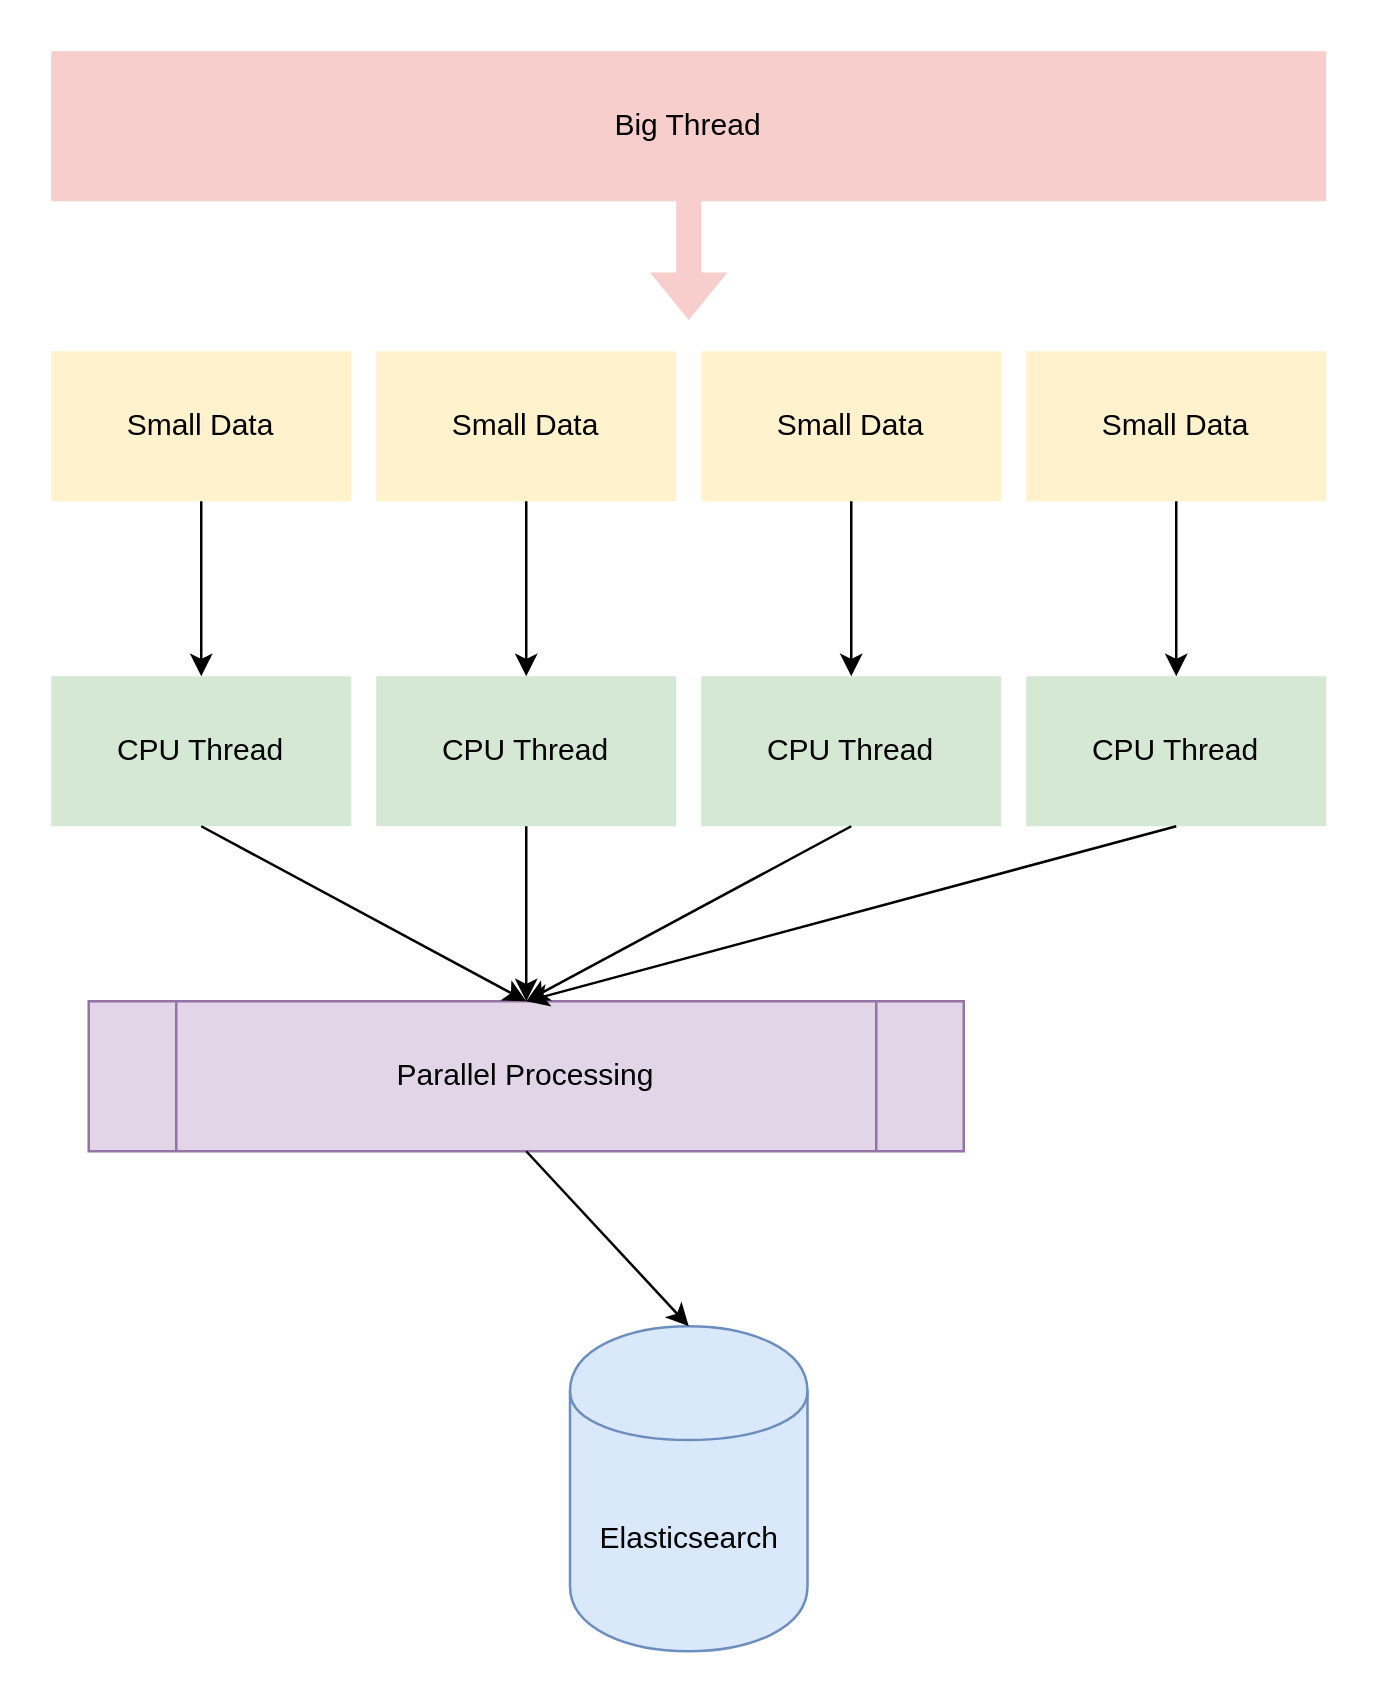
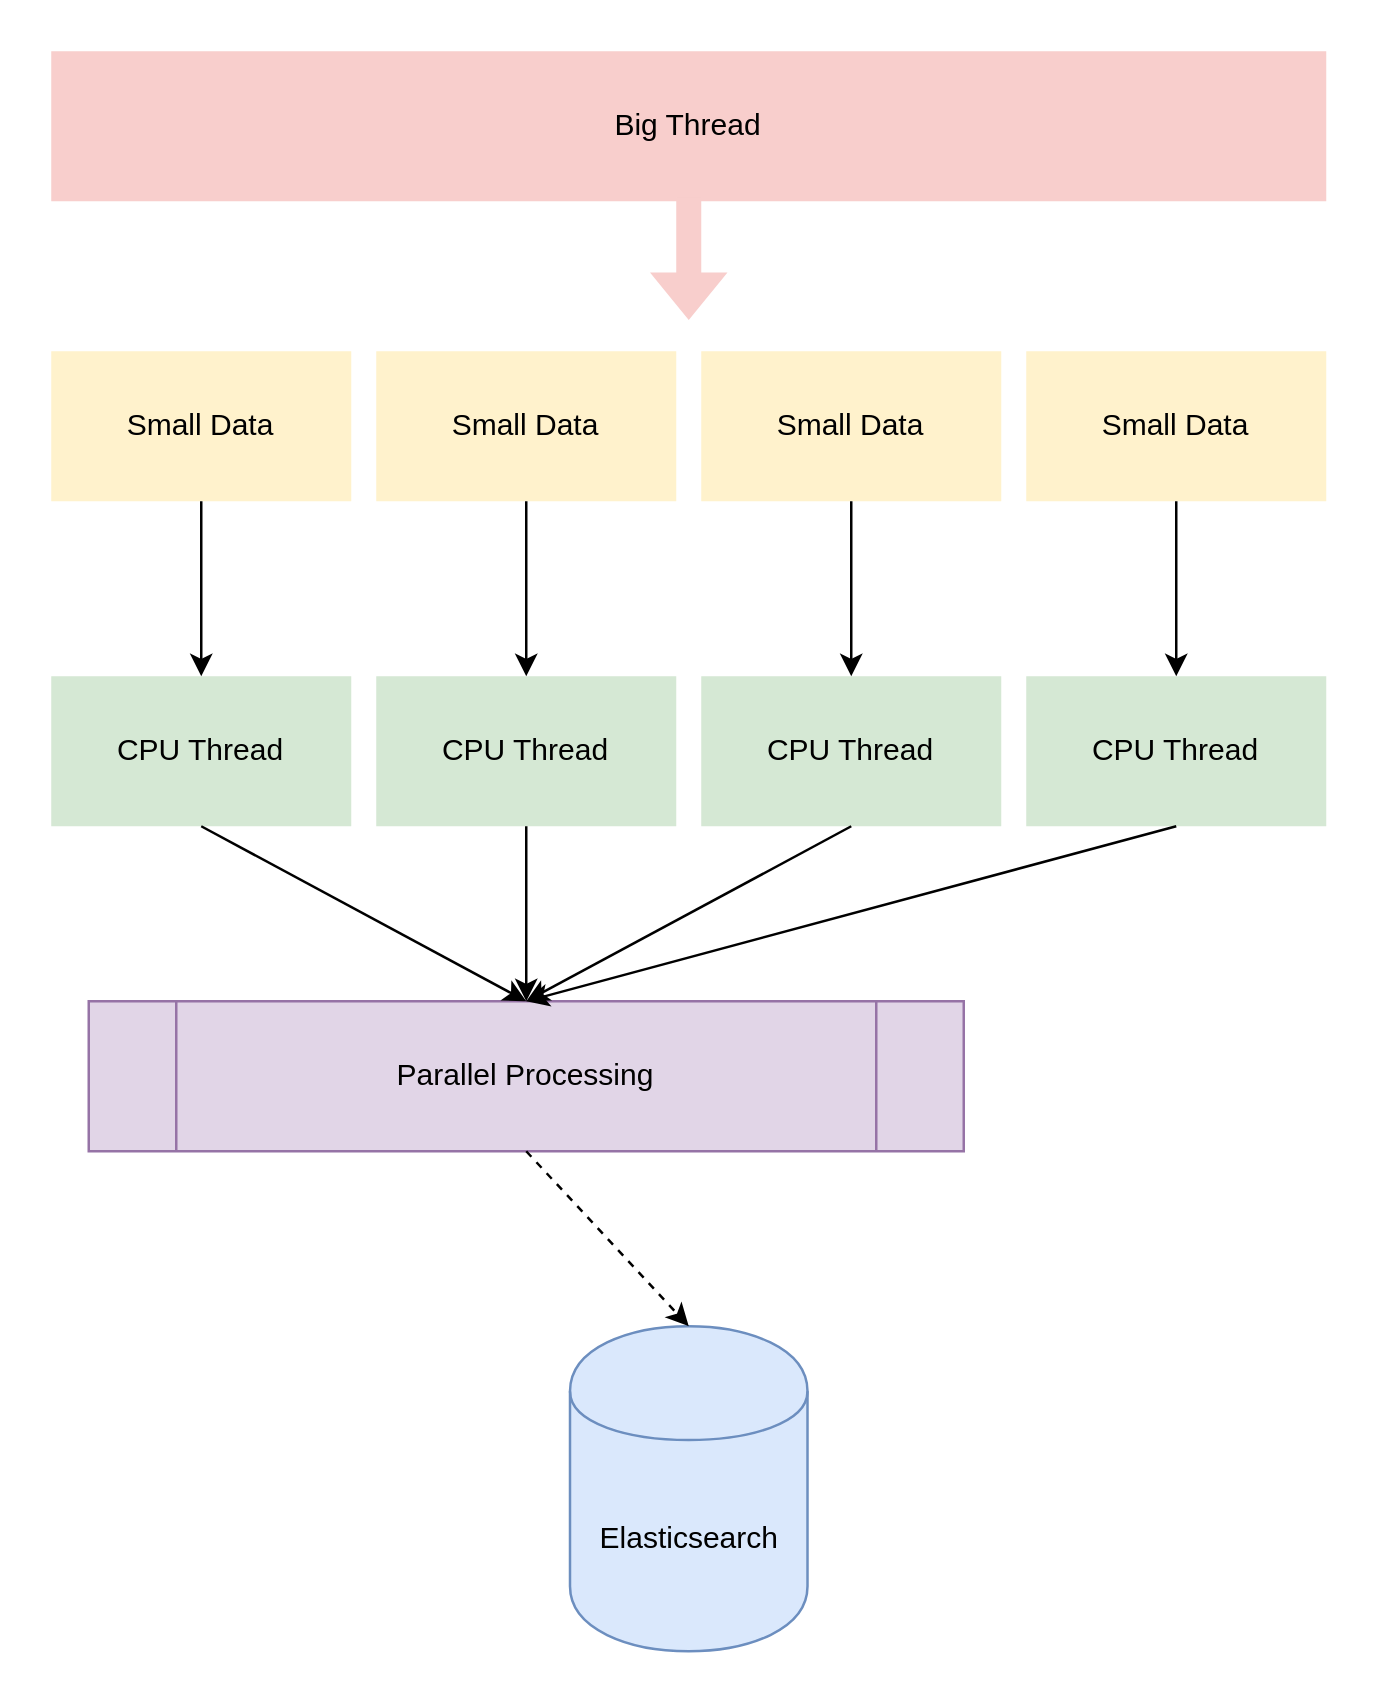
- <mxCell id="22" value="" style="endArrow=classic;html=1;gradientColor=none;entryX=0.5;entryY=0;entryDx=0;entryDy=0;exitX=0.5;exitY=1;exitDx=0;exitDy=0;" edge="1" parent="1" source="16" target="17"><mxGeometry width="50" height="50" relative="1" as="geometry"><mxPoint x="20" y="720" as="sourcePoint" /><mxPoint x="70" y="670" as="targetPoint" /></mxGeometry></mxCell>
+ <mxCell id="22" value="" style="endArrow=classic;html=1;gradientColor=none;entryX=0.5;entryY=0;entryDx=0;entryDy=0;exitX=0.5;exitY=1;exitDx=0;exitDy=0;dashed=1;" edge="1" parent="1" source="16" target="17"><mxGeometry width="50" height="50" relative="1" as="geometry"><mxPoint x="20" y="720" as="sourcePoint" /><mxPoint x="70" y="670" as="targetPoint" /></mxGeometry></mxCell>
